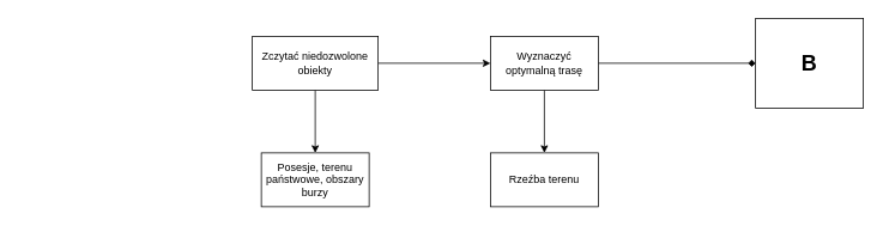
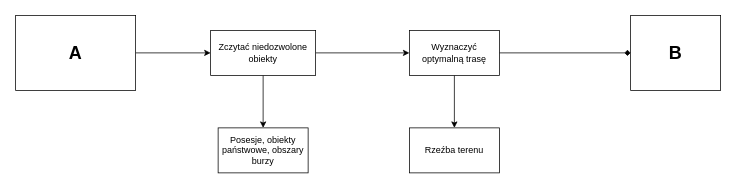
+ <mxCell id="3" value="&lt;h1&gt;A&lt;/h1&gt;" style="rounded=0;whiteSpace=wrap;html=1;" vertex="1" parent="1"><mxGeometry x="20" y="20" width="160" height="100" as="geometry" /></mxCell>
+ <mxCell id="2" value="" style="edgeStyle=orthogonalEdgeStyle;rounded=0;orthogonalLoop=1;jettySize=auto;html=1;" edge="1" parent="1" source="3" target="7"><mxGeometry relative="1" as="geometry" /></mxCell>
- <mxCell id="11" value="Posesje, terenu państwowe, obszary burzy" style="rounded=0;whiteSpace=wrap;html=1;" vertex="1" parent="1"><mxGeometry x="290" y="170" width="120" height="60" as="geometry" /></mxCell>
+ <mxCell id="11" value="Posesje, obiekty państwowe, obszary burzy" style="rounded=0;whiteSpace=wrap;html=1;" vertex="1" parent="1"><mxGeometry x="290" y="170" width="120" height="60" as="geometry" /></mxCell>
